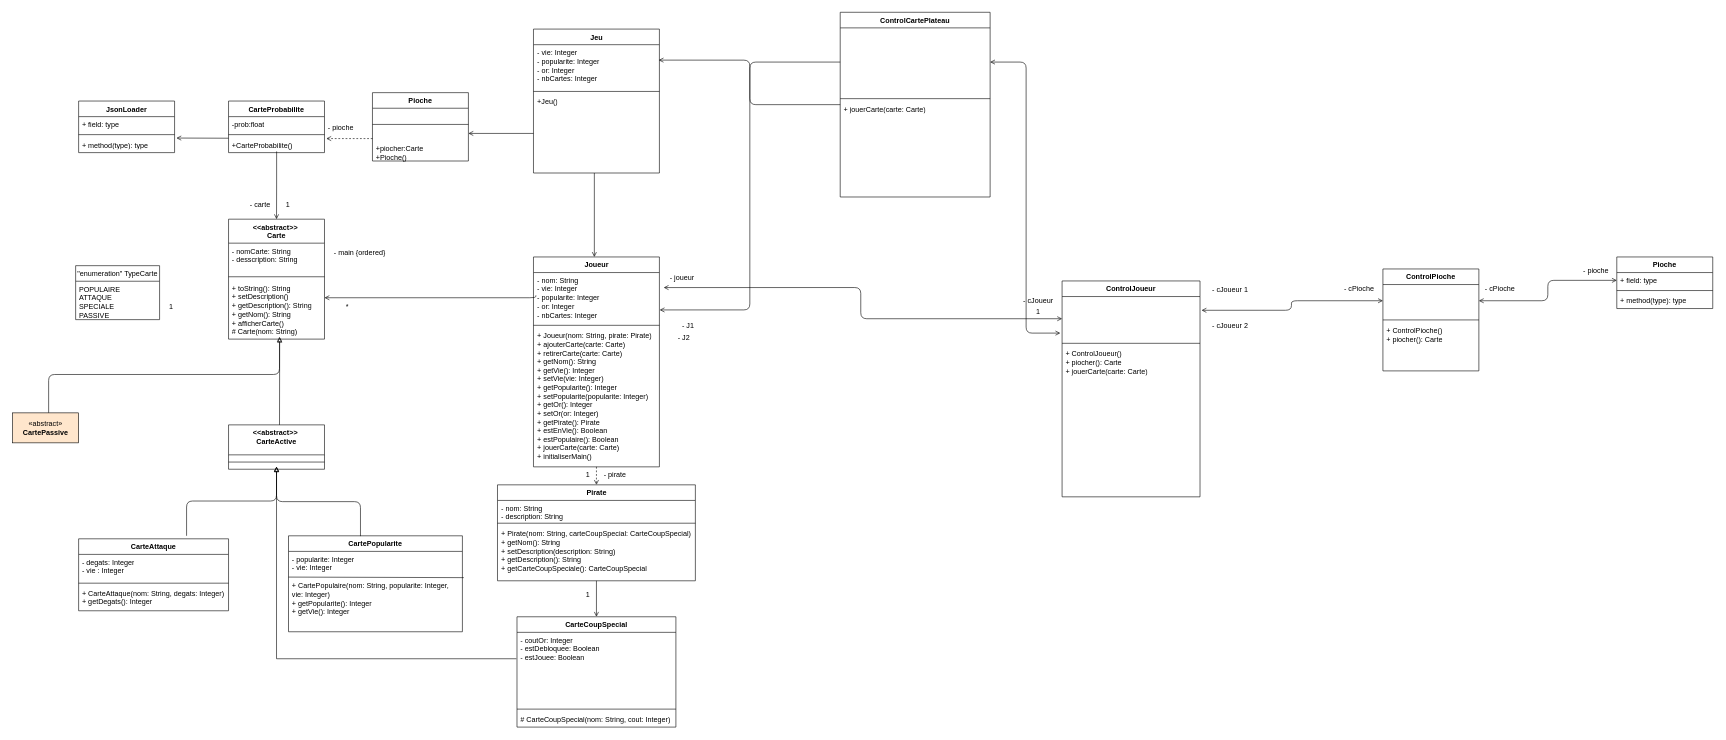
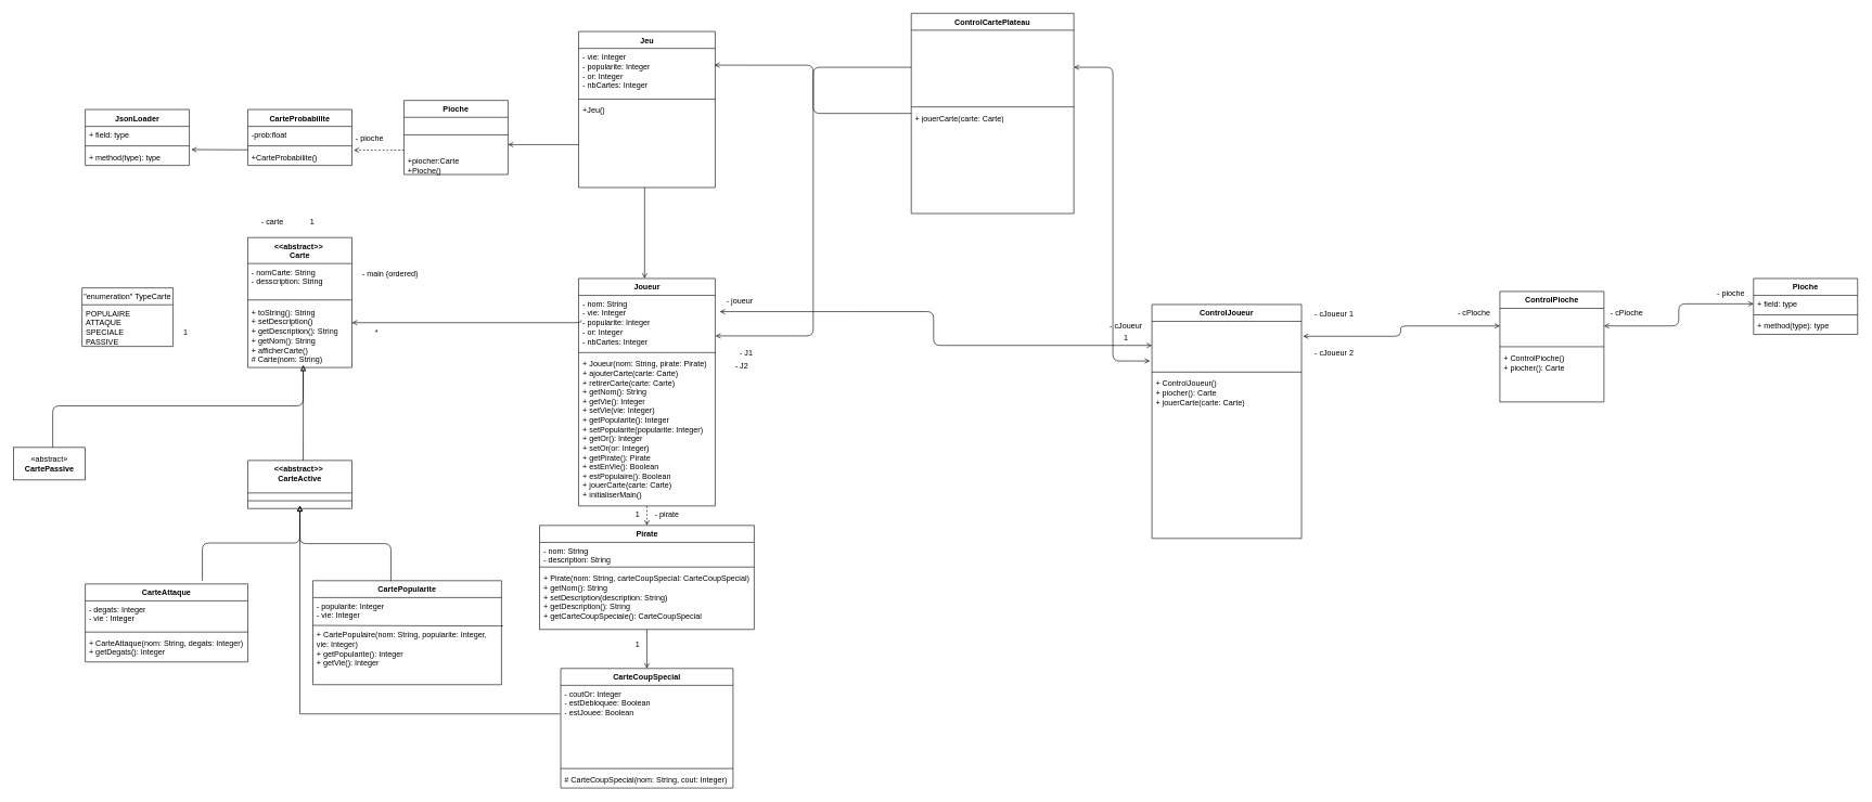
- <mxCell id="58" value="" style="endArrow=open;html=1;rounded=0;entryX=0.5;entryY=0;entryDx=0;entryDy=0;edgeStyle=elbowEdgeStyle;elbow=vertical;endFill=0;exitX=0.501;exitY=0.923;exitDx=0;exitDy=0;exitPerimeter=0;" parent="1" source="57" target="3" edge="1"><mxGeometry width="50" height="50" relative="1" as="geometry"><mxPoint x="460" y="259" as="sourcePoint" /><mxPoint x="510" y="278" as="targetPoint" /></mxGeometry></mxCell>
- <mxCell id="66" value="- carte&lt;div&gt;&lt;br&gt;&lt;/div&gt;" style="text;strokeColor=none;fillColor=none;align=left;verticalAlign=top;spacingLeft=4;spacingRight=4;overflow=hidden;rotatable=0;points=[[0,0.5],[1,0.5]];portConstraint=eastwest;whiteSpace=wrap;html=1;" parent="1" vertex="1"><mxGeometry x="410" y="328" width="60" height="26" as="geometry" /></mxCell>
+ <mxCell id="66" value="- carte&lt;div&gt;&lt;br&gt;&lt;/div&gt;" style="text;strokeColor=none;fillColor=none;align=left;verticalAlign=top;spacingLeft=4;spacingRight=4;overflow=hidden;rotatable=0;points=[[0,0.5],[1,0.5]];portConstraint=eastwest;whiteSpace=wrap;html=1;" parent="1" vertex="1"><mxGeometry x="395" y="328" width="60" height="26" as="geometry" /></mxCell>
- <mxCell id="17" value="«abstract»&lt;br&gt;&lt;b&gt;CartePassive&lt;/b&gt;" style="html=1;whiteSpace=wrap;fillColor=#ffe6cc;" parent="1" vertex="1"><mxGeometry x="20" y="688" width="110" height="50" as="geometry" /></mxCell>
+ <mxCell id="17" value="«abstract»&lt;br&gt;&lt;b&gt;CartePassive&lt;/b&gt;" style="html=1;whiteSpace=wrap;" parent="1" vertex="1"><mxGeometry x="20" y="688" width="110" height="50" as="geometry" /></mxCell>
